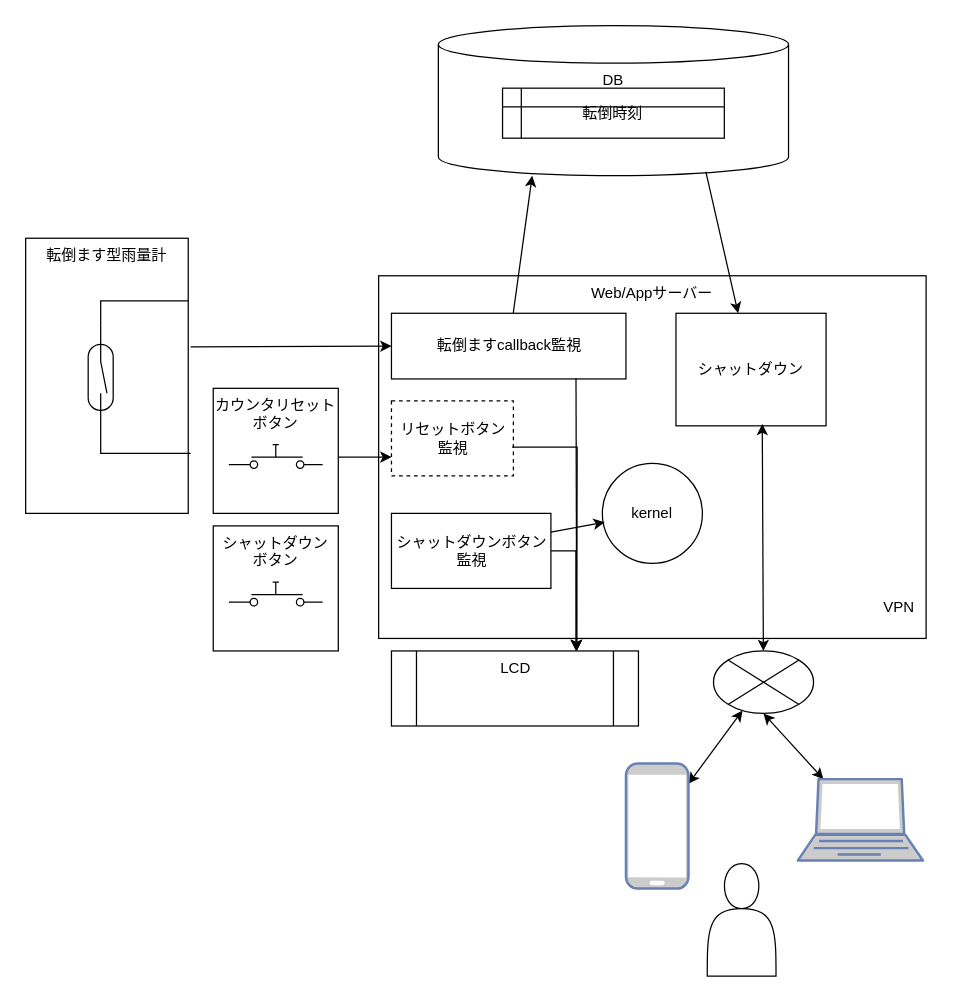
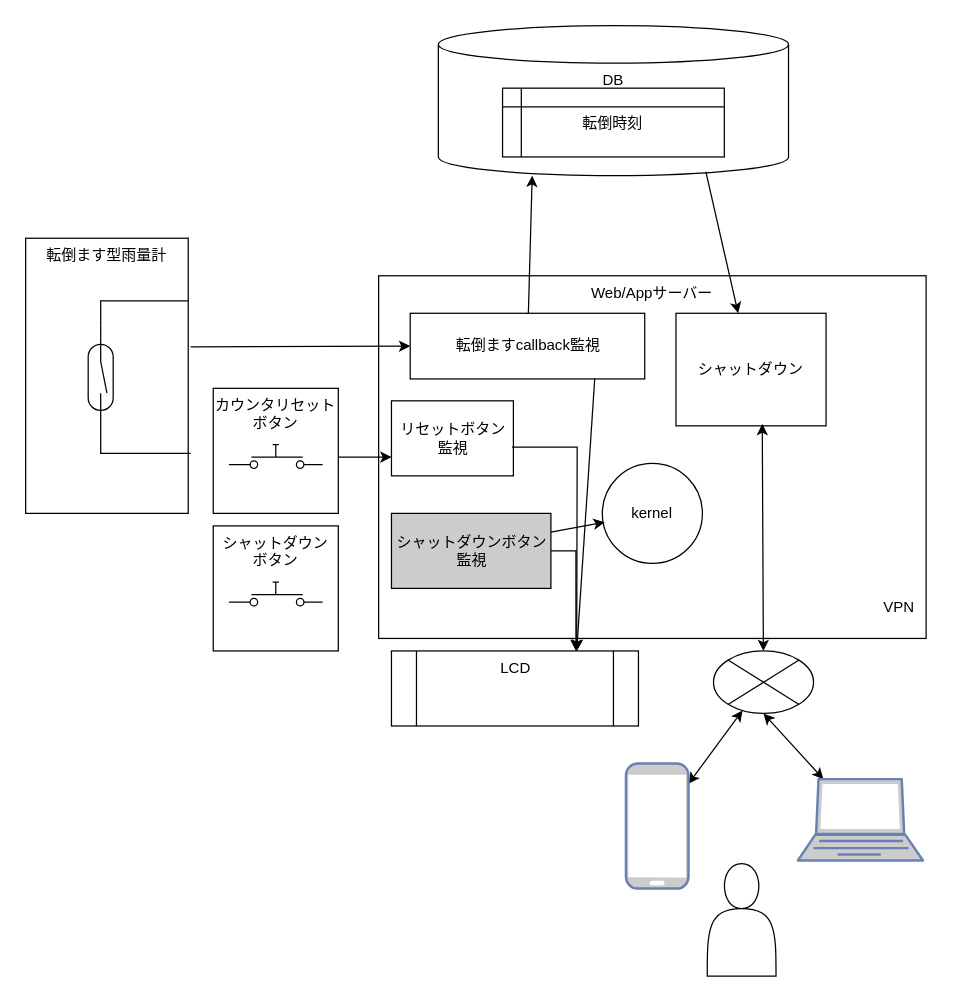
- <mxCell id="8" value="転倒時刻" style="shape=internalStorage;whiteSpace=wrap;html=1;backgroundOutline=1;dx=15;dy=15;" parent="6" vertex="1"><mxGeometry x="51.333" y="50" width="177.333" height="40" as="geometry" /></mxCell>
+ <mxCell id="8" value="転倒時刻" style="shape=internalStorage;whiteSpace=wrap;html=1;backgroundOutline=1;dx=15;dy=15;" parent="6" vertex="1"><mxGeometry x="51.333" y="50" width="177.333" height="55" as="geometry" /></mxCell>
- <mxCell id="23" value="転倒ますcallback監視" style="rounded=0;whiteSpace=wrap;html=1;verticalAlign=middle;" parent="1" vertex="1"><mxGeometry x="312.5" y="250" width="187.5" height="52.5" as="geometry" /></mxCell>
+ <mxCell id="23" value="転倒ますcallback監視" style="rounded=0;whiteSpace=wrap;html=1;verticalAlign=middle;" parent="1" vertex="1"><mxGeometry x="327.5" y="250" width="187.5" height="52.5" as="geometry" /></mxCell>
- <mxCell id="29" value="リセットボタン&lt;br&gt;監視" style="rounded=0;whiteSpace=wrap;html=1;dashed=1;" parent="1" vertex="1"><mxGeometry x="312.5" y="320" width="97.5" height="60" as="geometry" /></mxCell>
+ <mxCell id="29" value="リセットボタン&lt;br&gt;監視" style="rounded=0;whiteSpace=wrap;html=1;" parent="1" vertex="1"><mxGeometry x="312.5" y="320" width="97.5" height="60" as="geometry" /></mxCell>
- <mxCell id="4" value="シャットダウンボタン監視" style="rounded=0;whiteSpace=wrap;html=1;" vertex="1" parent="1"><mxGeometry x="312.5" y="410" width="127.5" height="60" as="geometry" /></mxCell>
+ <mxCell id="4" value="シャットダウンボタン監視" style="rounded=0;whiteSpace=wrap;html=1;fillColor=#cccccc;" vertex="1" parent="1"><mxGeometry x="312.5" y="410" width="127.5" height="60" as="geometry" /></mxCell>
